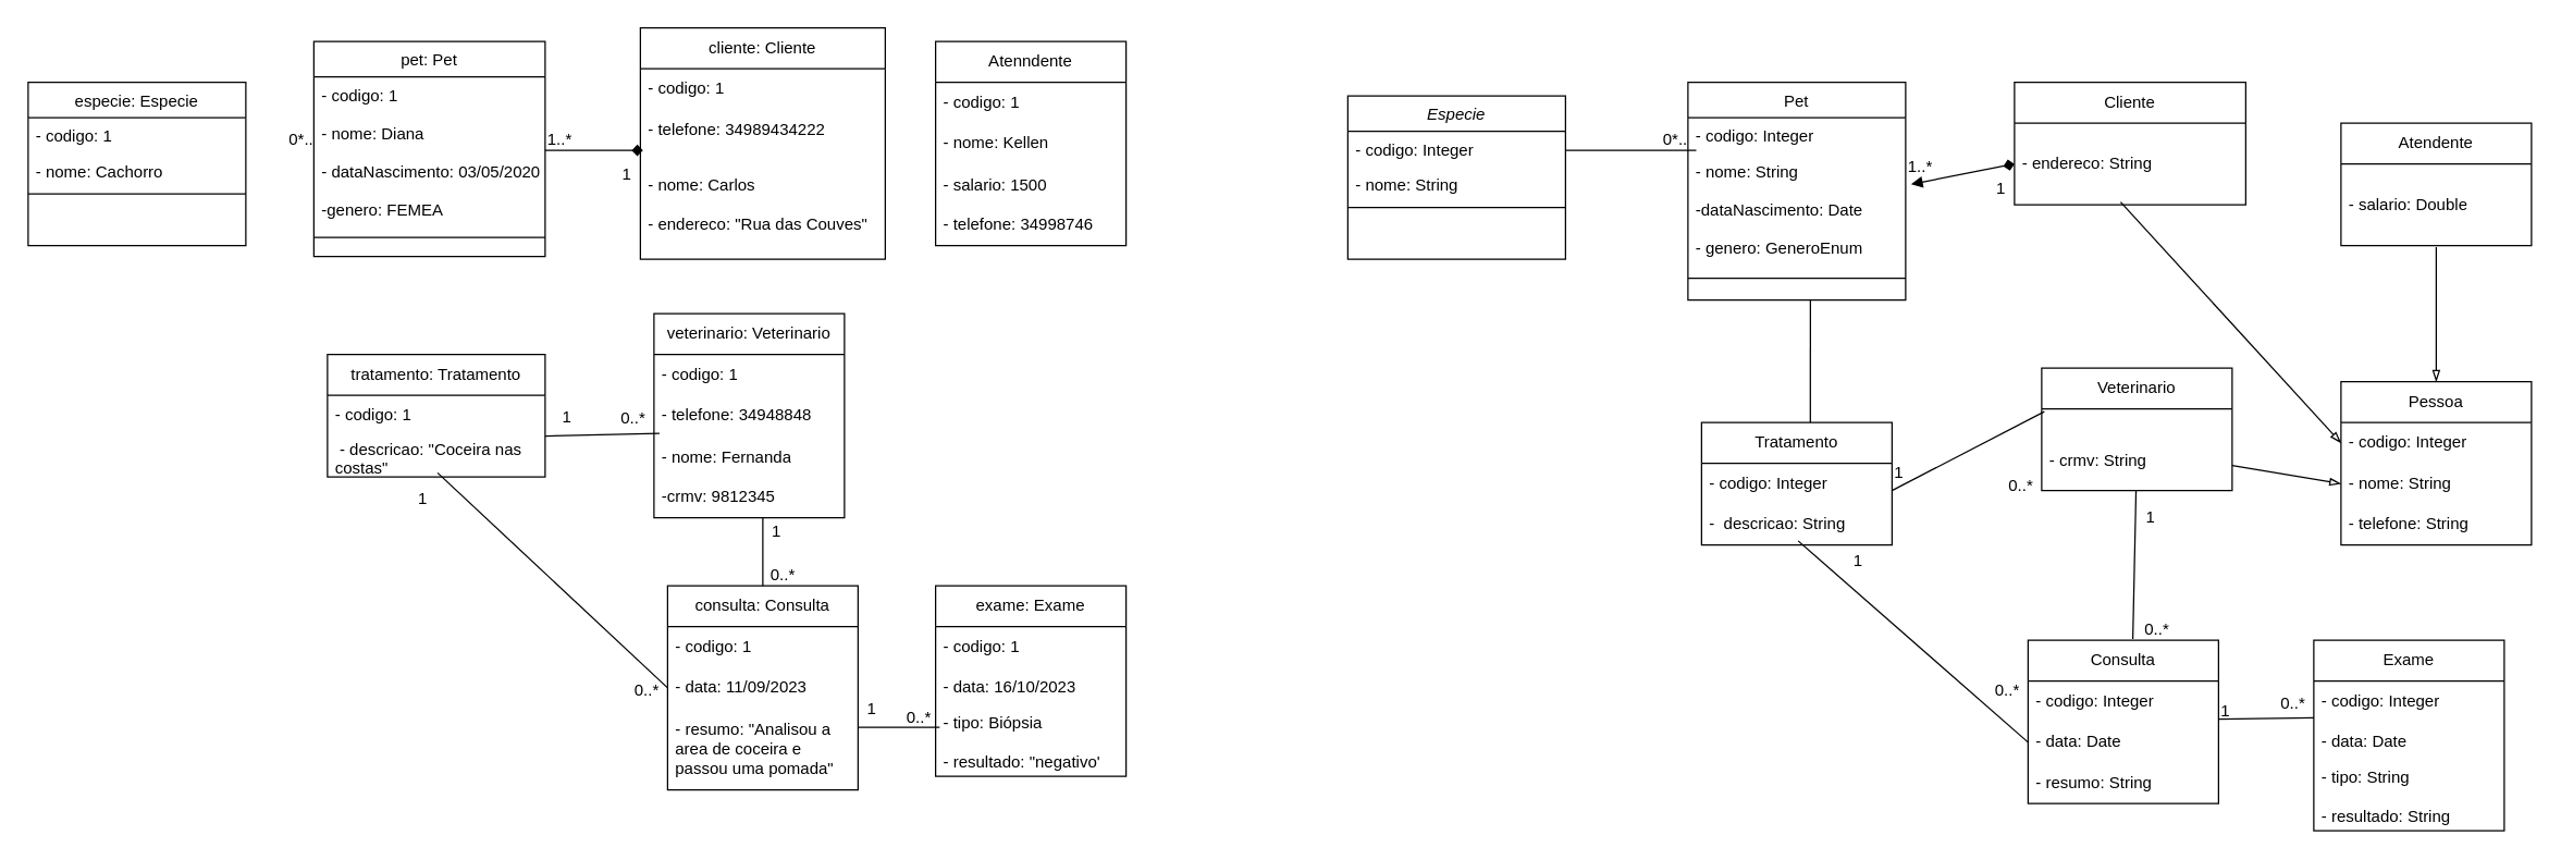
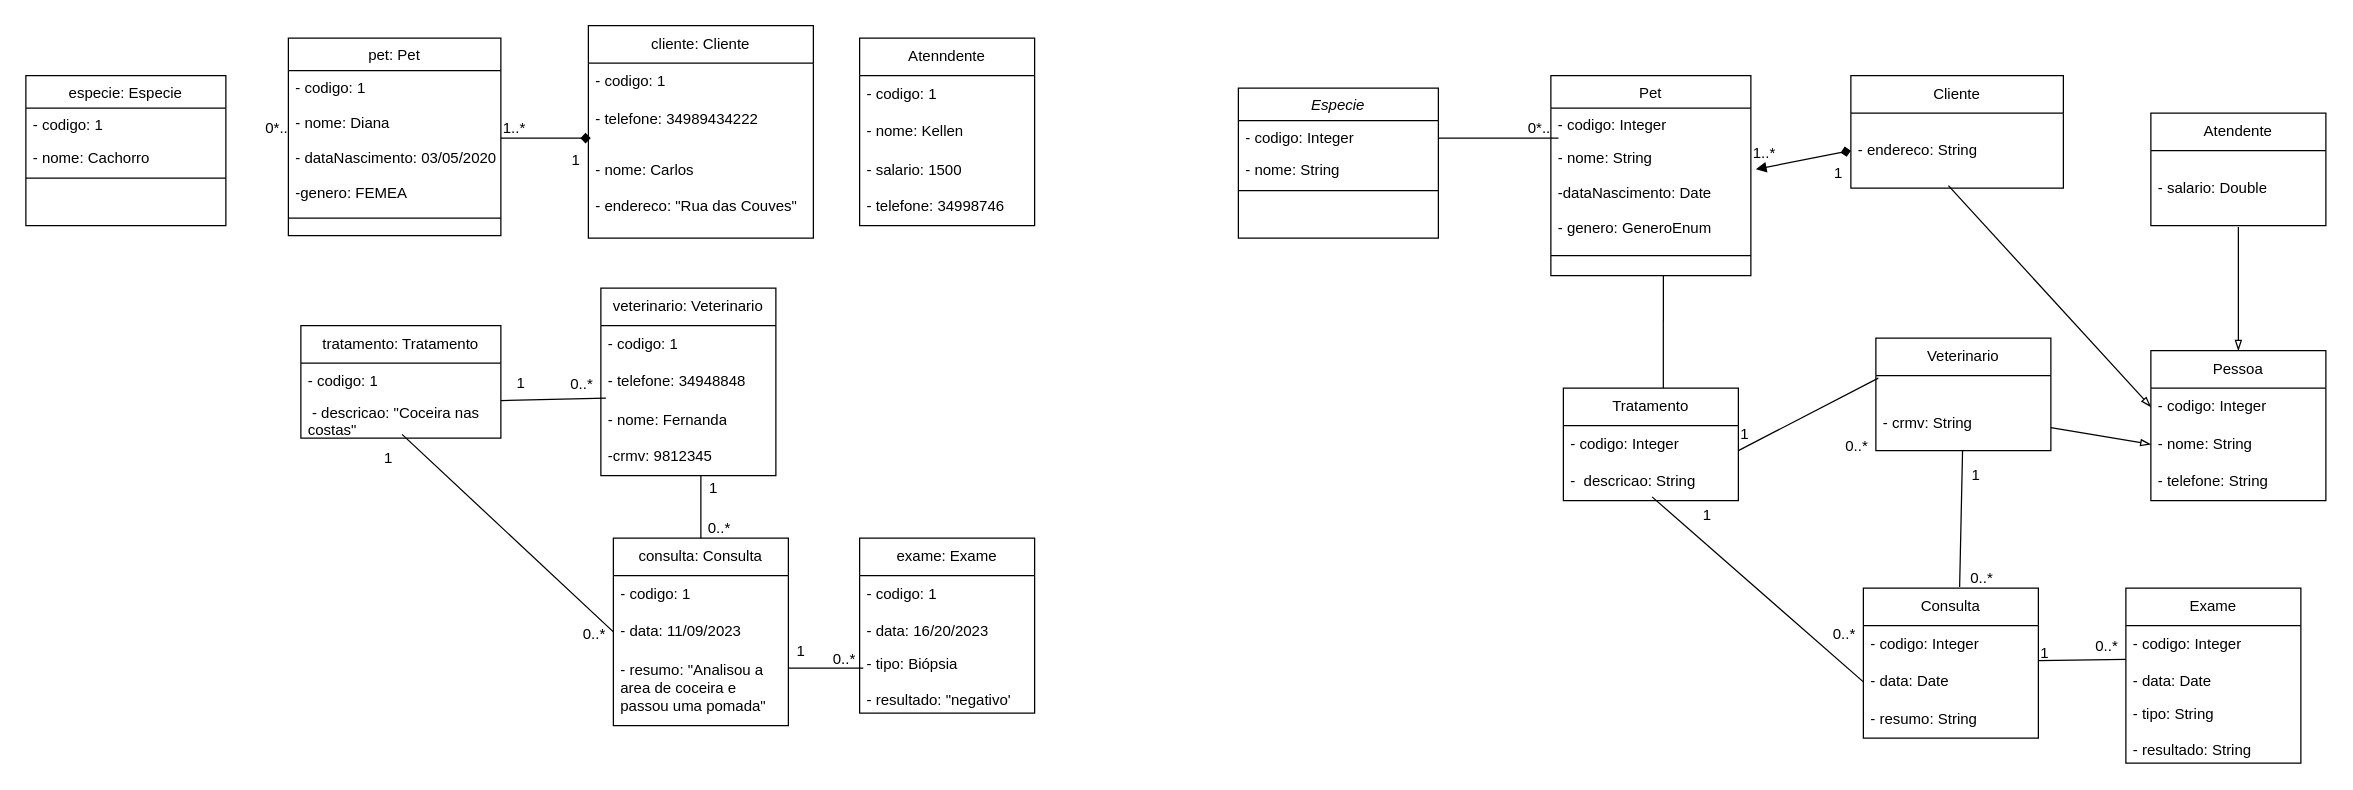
- <mxCell id="60" value="- data: 16/10/2023" style="text;strokeColor=none;fillColor=none;align=left;verticalAlign=middle;spacingLeft=4;spacingRight=4;overflow=hidden;points=[[0,0.5],[1,0.5]];portConstraint=eastwest;rotatable=0;whiteSpace=wrap;html=1;" vertex="1" parent="58"><mxGeometry y="60" width="140" height="30" as="geometry" /></mxCell>
+ <mxCell id="60" value="- data: 16/20/2023" style="text;strokeColor=none;fillColor=none;align=left;verticalAlign=middle;spacingLeft=4;spacingRight=4;overflow=hidden;points=[[0,0.5],[1,0.5]];portConstraint=eastwest;rotatable=0;whiteSpace=wrap;html=1;" vertex="1" parent="58"><mxGeometry y="60" width="140" height="30" as="geometry" /></mxCell>
